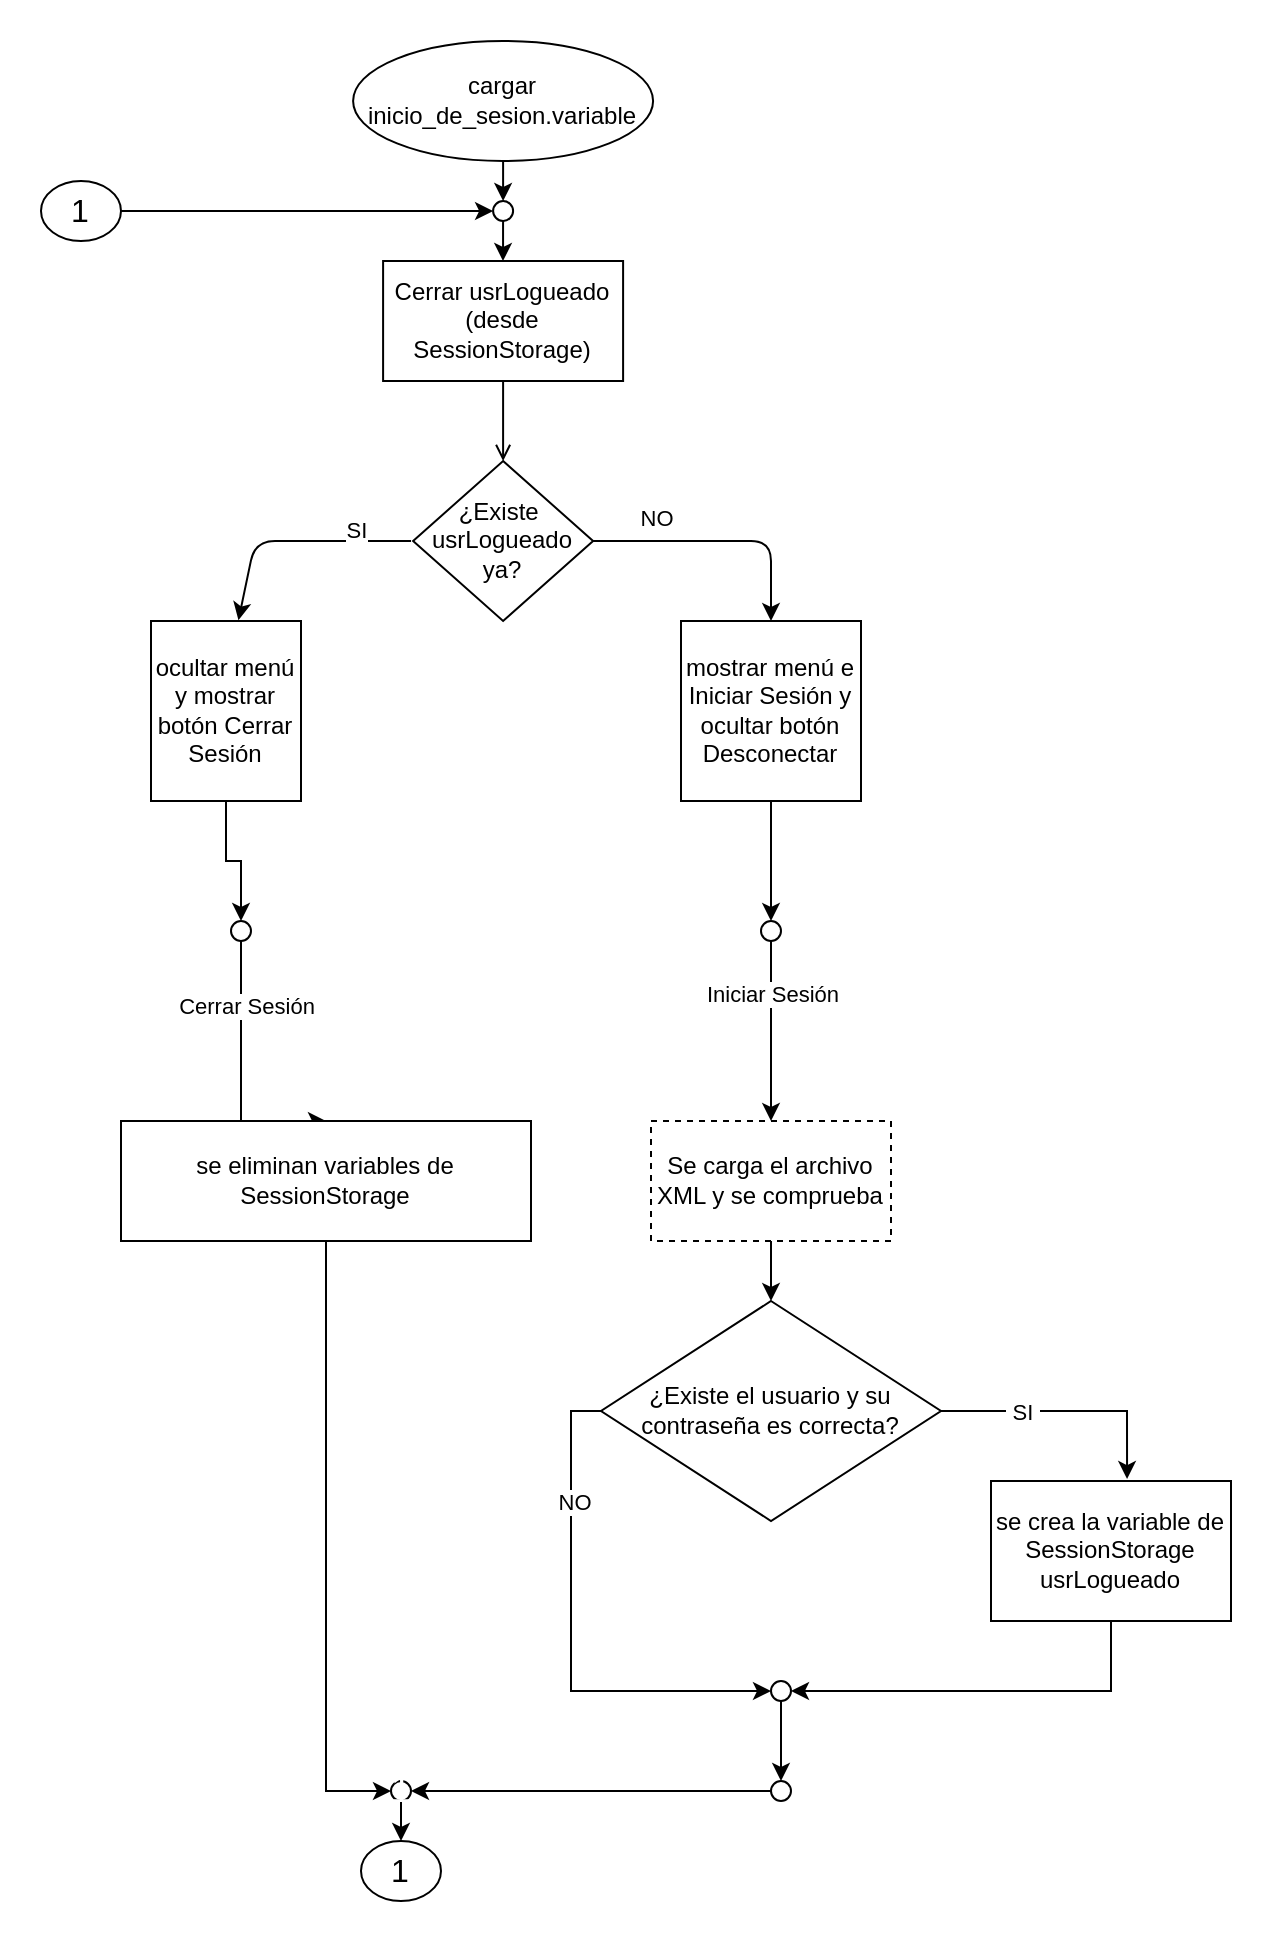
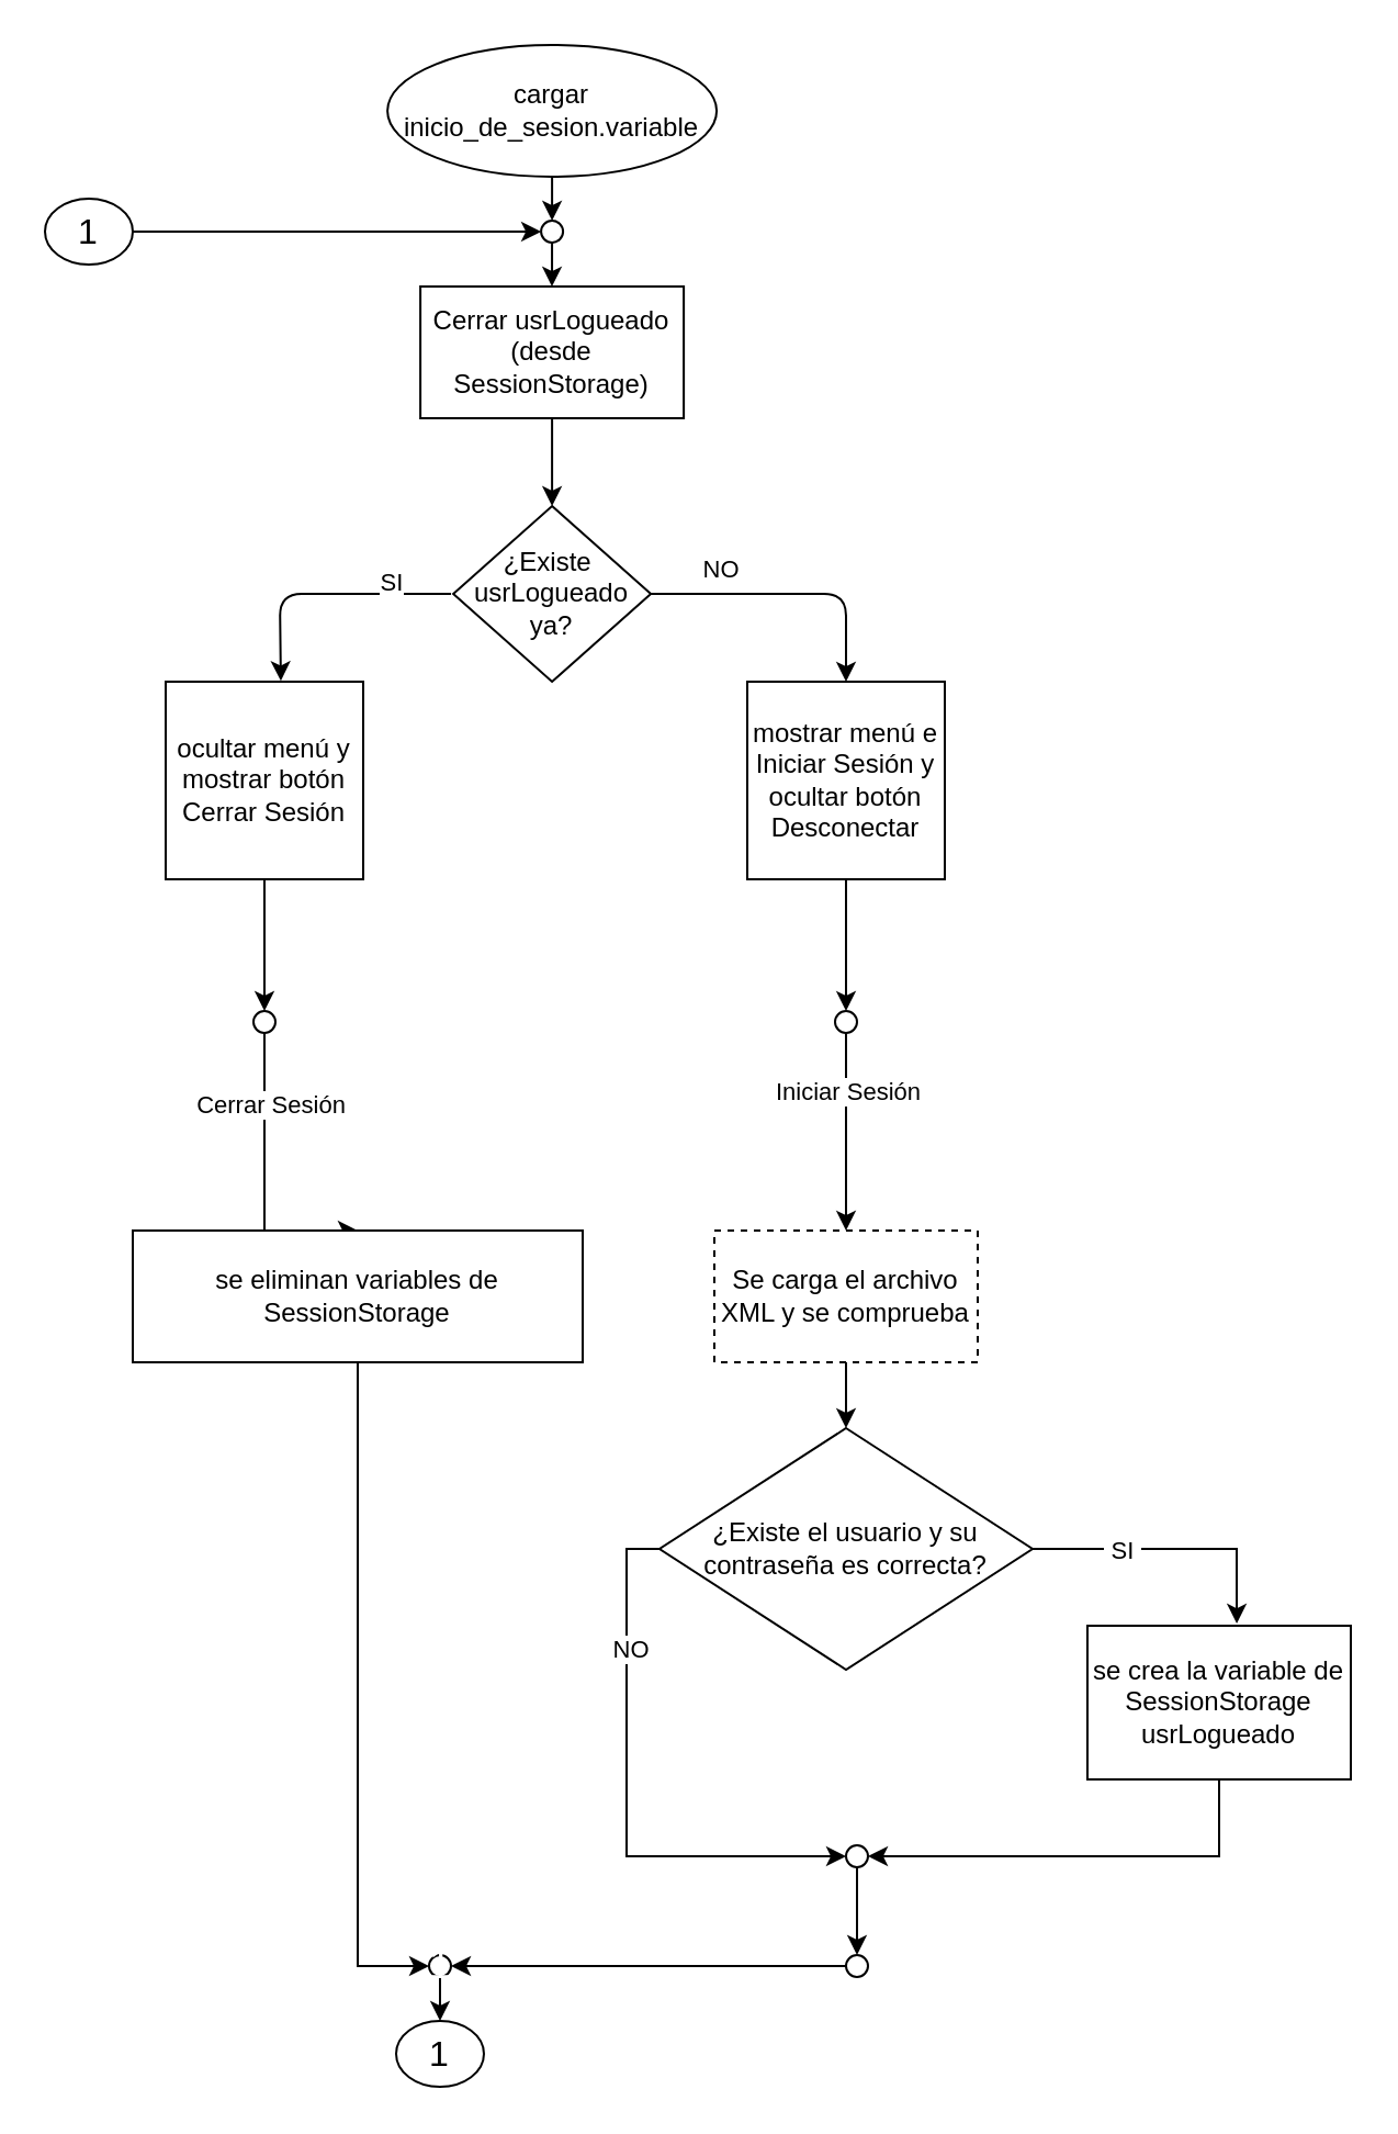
- <mxCell id="35" style="rounded=0;orthogonalLoop=1;jettySize=auto;html=1;exitX=0.5;exitY=1;exitDx=0;exitDy=0;entryX=0.5;entryY=0;entryDx=0;entryDy=0;endArrow=open;" parent="1" source="25" target="17" edge="1"><mxGeometry relative="1" as="geometry"><mxPoint x="495" y="250" as="sourcePoint" /><mxPoint x="555" y="280" as="targetPoint" /></mxGeometry></mxCell>
+ <mxCell id="35" style="rounded=0;orthogonalLoop=1;jettySize=auto;html=1;exitX=0.5;exitY=1;exitDx=0;exitDy=0;entryX=0.5;entryY=0;entryDx=0;entryDy=0;" parent="1" source="25" target="17" edge="1"><mxGeometry relative="1" as="geometry"><mxPoint x="495" y="250" as="sourcePoint" /><mxPoint x="555" y="280" as="targetPoint" /></mxGeometry></mxCell>
- <mxCell id="19" value="ocultar menú y mostrar botón Cerrar Sesión" style="whiteSpace=wrap;html=1;aspect=fixed;" parent="1" vertex="1"><mxGeometry x="75" y="310" width="75" height="90" as="geometry" /></mxCell>
+ <mxCell id="19" value="ocultar menú y mostrar botón Cerrar Sesión" style="whiteSpace=wrap;html=1;aspect=fixed;" parent="1" vertex="1"><mxGeometry x="75" y="310" width="90" height="90" as="geometry" /></mxCell>
